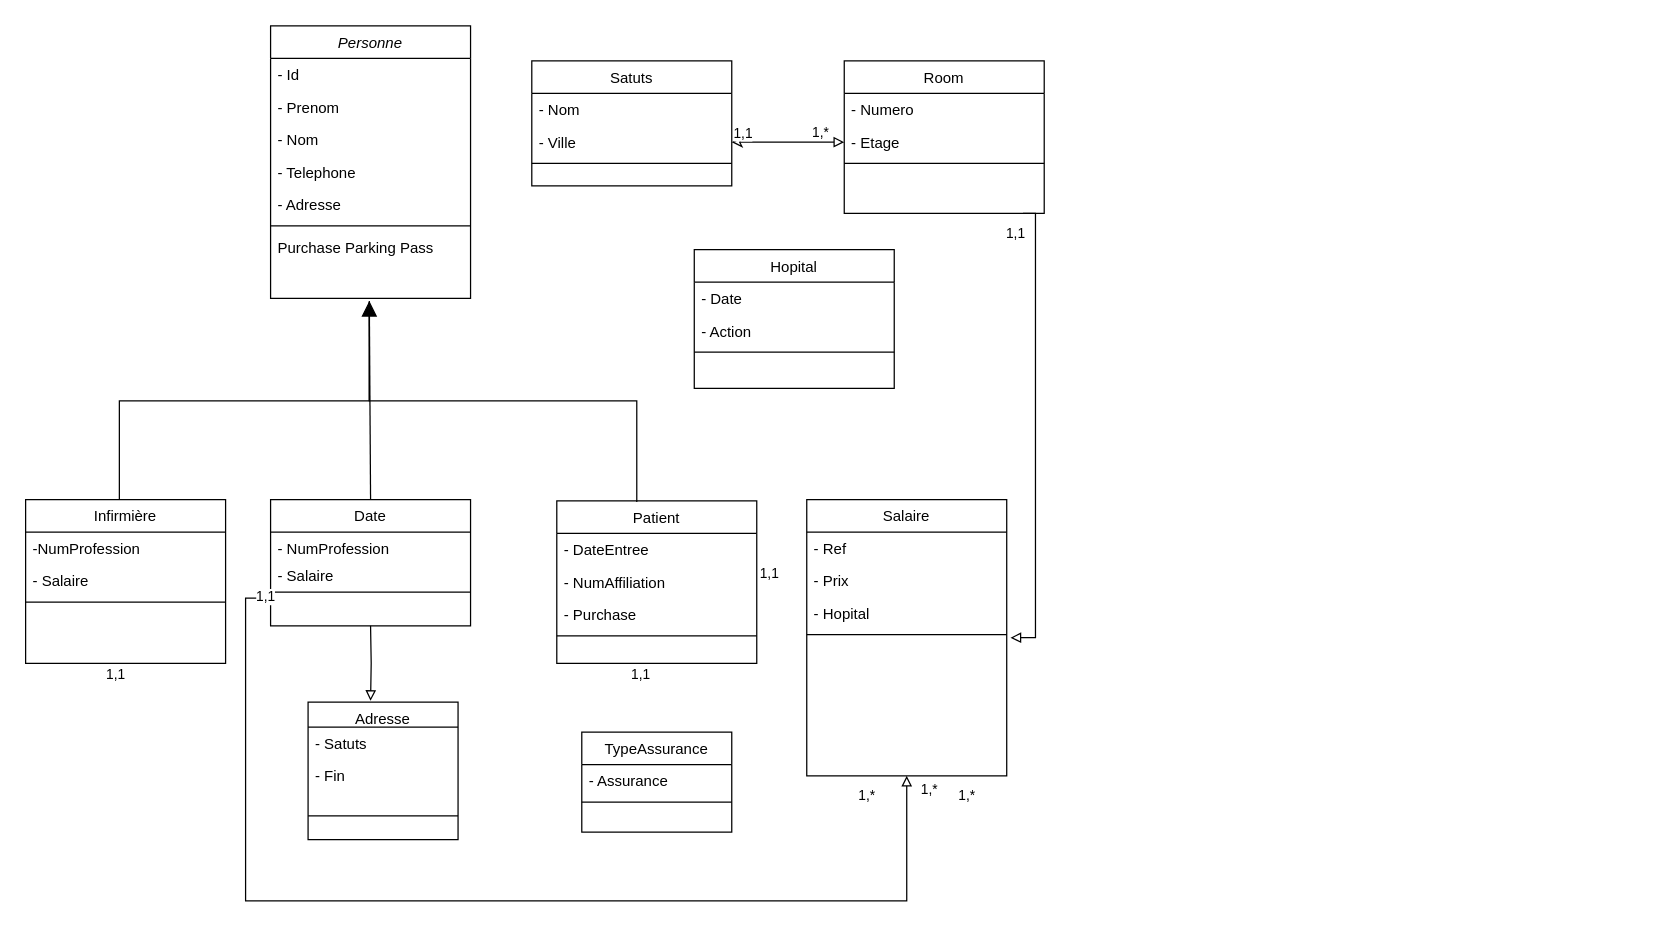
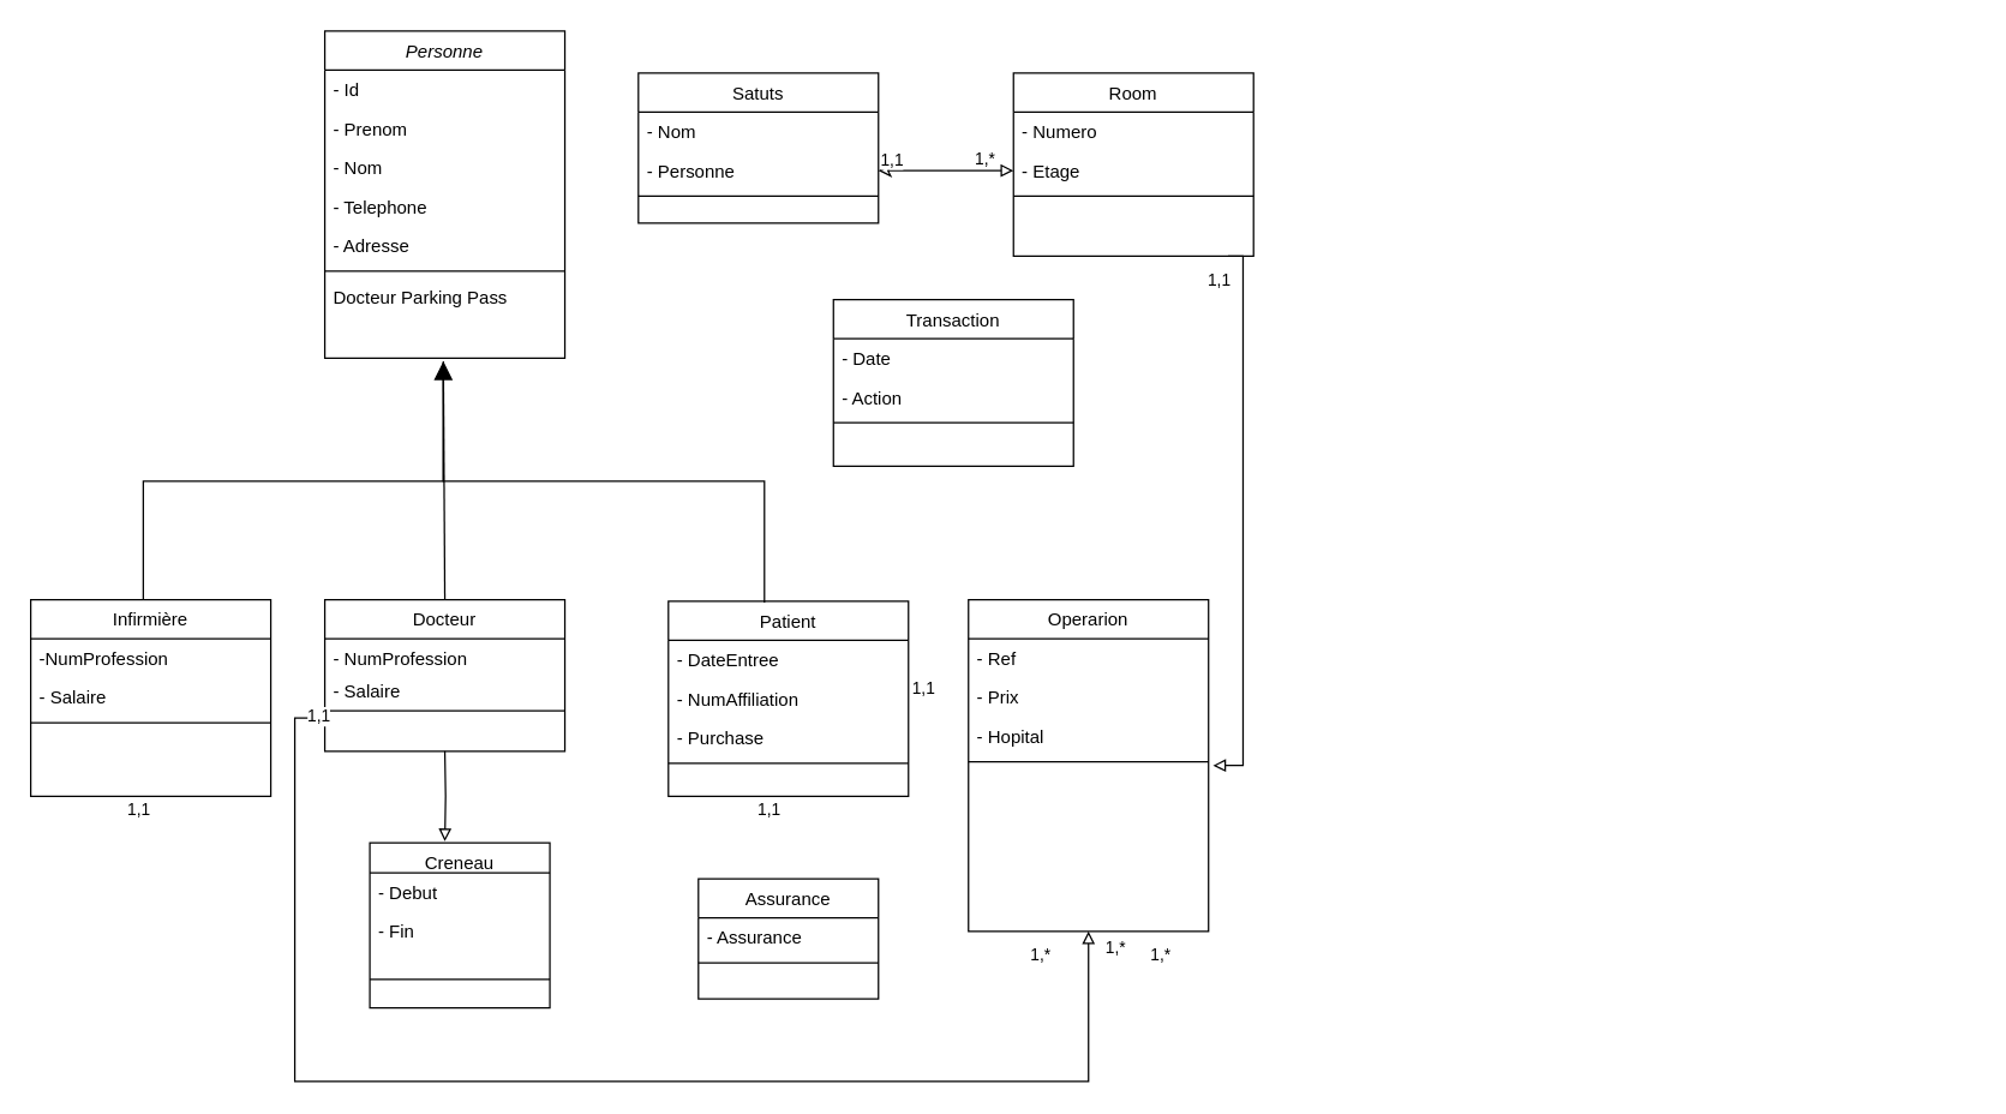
- <mxCell id="41" value="- Ville" style="text;align=left;verticalAlign=top;spacingLeft=4;spacingRight=4;overflow=hidden;rotatable=0;points=[[0,0.5],[1,0.5]];portConstraint=eastwest;" parent="39" vertex="1"><mxGeometry y="52" width="160" height="26" as="geometry" /></mxCell>
+ <mxCell id="41" value="- Personne" style="text;align=left;verticalAlign=top;spacingLeft=4;spacingRight=4;overflow=hidden;rotatable=0;points=[[0,0.5],[1,0.5]];portConstraint=eastwest;" parent="39" vertex="1"><mxGeometry y="52" width="160" height="26" as="geometry" /></mxCell>
- <mxCell id="9" value="Purchase Parking Pass" style="text;align=left;verticalAlign=top;spacingLeft=4;spacingRight=4;overflow=hidden;rotatable=0;points=[[0,0.5],[1,0.5]];portConstraint=eastwest;" parent="2" vertex="1"><mxGeometry y="164" width="160" height="26" as="geometry" /></mxCell>
+ <mxCell id="9" value="Docteur Parking Pass" style="text;align=left;verticalAlign=top;spacingLeft=4;spacingRight=4;overflow=hidden;rotatable=0;points=[[0,0.5],[1,0.5]];portConstraint=eastwest;" parent="2" vertex="1"><mxGeometry y="164" width="160" height="26" as="geometry" /></mxCell>
- <mxCell id="52" value="Hopital" style="swimlane;fontStyle=0;align=center;verticalAlign=top;childLayout=stackLayout;horizontal=1;startSize=26;horizontalStack=0;resizeParent=1;resizeLast=0;collapsible=1;marginBottom=0;rounded=0;shadow=0;strokeWidth=1;" parent="1" vertex="1"><mxGeometry x="555" y="199" width="160" height="111" as="geometry"><mxRectangle x="340" y="380" width="170" height="26" as="alternateBounds" /></mxGeometry></mxCell>
+ <mxCell id="52" value="Transaction" style="swimlane;fontStyle=0;align=center;verticalAlign=top;childLayout=stackLayout;horizontal=1;startSize=26;horizontalStack=0;resizeParent=1;resizeLast=0;collapsible=1;marginBottom=0;rounded=0;shadow=0;strokeWidth=1;" parent="1" vertex="1"><mxGeometry x="555" y="199" width="160" height="111" as="geometry"><mxRectangle x="340" y="380" width="170" height="26" as="alternateBounds" /></mxGeometry></mxCell>
- <mxCell id="16" value="Date" style="swimlane;fontStyle=0;align=center;verticalAlign=top;childLayout=stackLayout;horizontal=1;startSize=26;horizontalStack=0;resizeParent=1;resizeLast=0;collapsible=1;marginBottom=0;rounded=0;shadow=0;strokeWidth=1;" parent="1" vertex="1"><mxGeometry x="216" y="399" width="160" height="101" as="geometry"><mxRectangle x="340" y="380" width="170" height="26" as="alternateBounds" /></mxGeometry></mxCell>
+ <mxCell id="16" value="Docteur" style="swimlane;fontStyle=0;align=center;verticalAlign=top;childLayout=stackLayout;horizontal=1;startSize=26;horizontalStack=0;resizeParent=1;resizeLast=0;collapsible=1;marginBottom=0;rounded=0;shadow=0;strokeWidth=1;" parent="1" vertex="1"><mxGeometry x="216" y="399" width="160" height="101" as="geometry"><mxRectangle x="340" y="380" width="170" height="26" as="alternateBounds" /></mxGeometry></mxCell>
- <mxCell id="22" value="Salaire" style="swimlane;fontStyle=0;align=center;verticalAlign=top;childLayout=stackLayout;horizontal=1;startSize=26;horizontalStack=0;resizeParent=1;resizeLast=0;collapsible=1;marginBottom=0;rounded=0;shadow=0;strokeWidth=1;" parent="1" vertex="1"><mxGeometry x="645" y="399" width="160" height="221" as="geometry"><mxRectangle x="550" y="140" width="160" height="26" as="alternateBounds" /></mxGeometry></mxCell>
+ <mxCell id="22" value="Operarion" style="swimlane;fontStyle=0;align=center;verticalAlign=top;childLayout=stackLayout;horizontal=1;startSize=26;horizontalStack=0;resizeParent=1;resizeLast=0;collapsible=1;marginBottom=0;rounded=0;shadow=0;strokeWidth=1;" parent="1" vertex="1"><mxGeometry x="645" y="399" width="160" height="221" as="geometry"><mxRectangle x="550" y="140" width="160" height="26" as="alternateBounds" /></mxGeometry></mxCell>
- <mxCell id="45" value="Adresse" style="swimlane;fontStyle=0;align=center;verticalAlign=top;childLayout=stackLayout;horizontal=1;startSize=20;horizontalStack=0;resizeParent=1;resizeLast=0;collapsible=1;marginBottom=0;rounded=0;shadow=0;strokeWidth=1;" parent="1" vertex="1"><mxGeometry x="246" y="561" width="120" height="110" as="geometry"><mxRectangle x="340" y="380" width="170" height="26" as="alternateBounds" /></mxGeometry></mxCell>
+ <mxCell id="45" value="Creneau" style="swimlane;fontStyle=0;align=center;verticalAlign=top;childLayout=stackLayout;horizontal=1;startSize=20;horizontalStack=0;resizeParent=1;resizeLast=0;collapsible=1;marginBottom=0;rounded=0;shadow=0;strokeWidth=1;" parent="1" vertex="1"><mxGeometry x="246" y="561" width="120" height="110" as="geometry"><mxRectangle x="340" y="380" width="170" height="26" as="alternateBounds" /></mxGeometry></mxCell>
- <mxCell id="46" value="- Satuts" style="text;align=left;verticalAlign=top;spacingLeft=4;spacingRight=4;overflow=hidden;rotatable=0;points=[[0,0.5],[1,0.5]];portConstraint=eastwest;" parent="45" vertex="1"><mxGeometry y="20" width="120" height="26" as="geometry" /></mxCell>
+ <mxCell id="46" value="- Debut" style="text;align=left;verticalAlign=top;spacingLeft=4;spacingRight=4;overflow=hidden;rotatable=0;points=[[0,0.5],[1,0.5]];portConstraint=eastwest;" parent="45" vertex="1"><mxGeometry y="20" width="120" height="26" as="geometry" /></mxCell>
- <mxCell id="36" value="TypeAssurance" style="swimlane;fontStyle=0;align=center;verticalAlign=top;childLayout=stackLayout;horizontal=1;startSize=26;horizontalStack=0;resizeParent=1;resizeLast=0;collapsible=1;marginBottom=0;rounded=0;shadow=0;strokeWidth=1;" parent="1" vertex="1"><mxGeometry x="465" y="585" width="120" height="80" as="geometry"><mxRectangle x="340" y="380" width="170" height="26" as="alternateBounds" /></mxGeometry></mxCell>
+ <mxCell id="36" value="Assurance" style="swimlane;fontStyle=0;align=center;verticalAlign=top;childLayout=stackLayout;horizontal=1;startSize=26;horizontalStack=0;resizeParent=1;resizeLast=0;collapsible=1;marginBottom=0;rounded=0;shadow=0;strokeWidth=1;" parent="1" vertex="1"><mxGeometry x="465" y="585" width="120" height="80" as="geometry"><mxRectangle x="340" y="380" width="170" height="26" as="alternateBounds" /></mxGeometry></mxCell>
